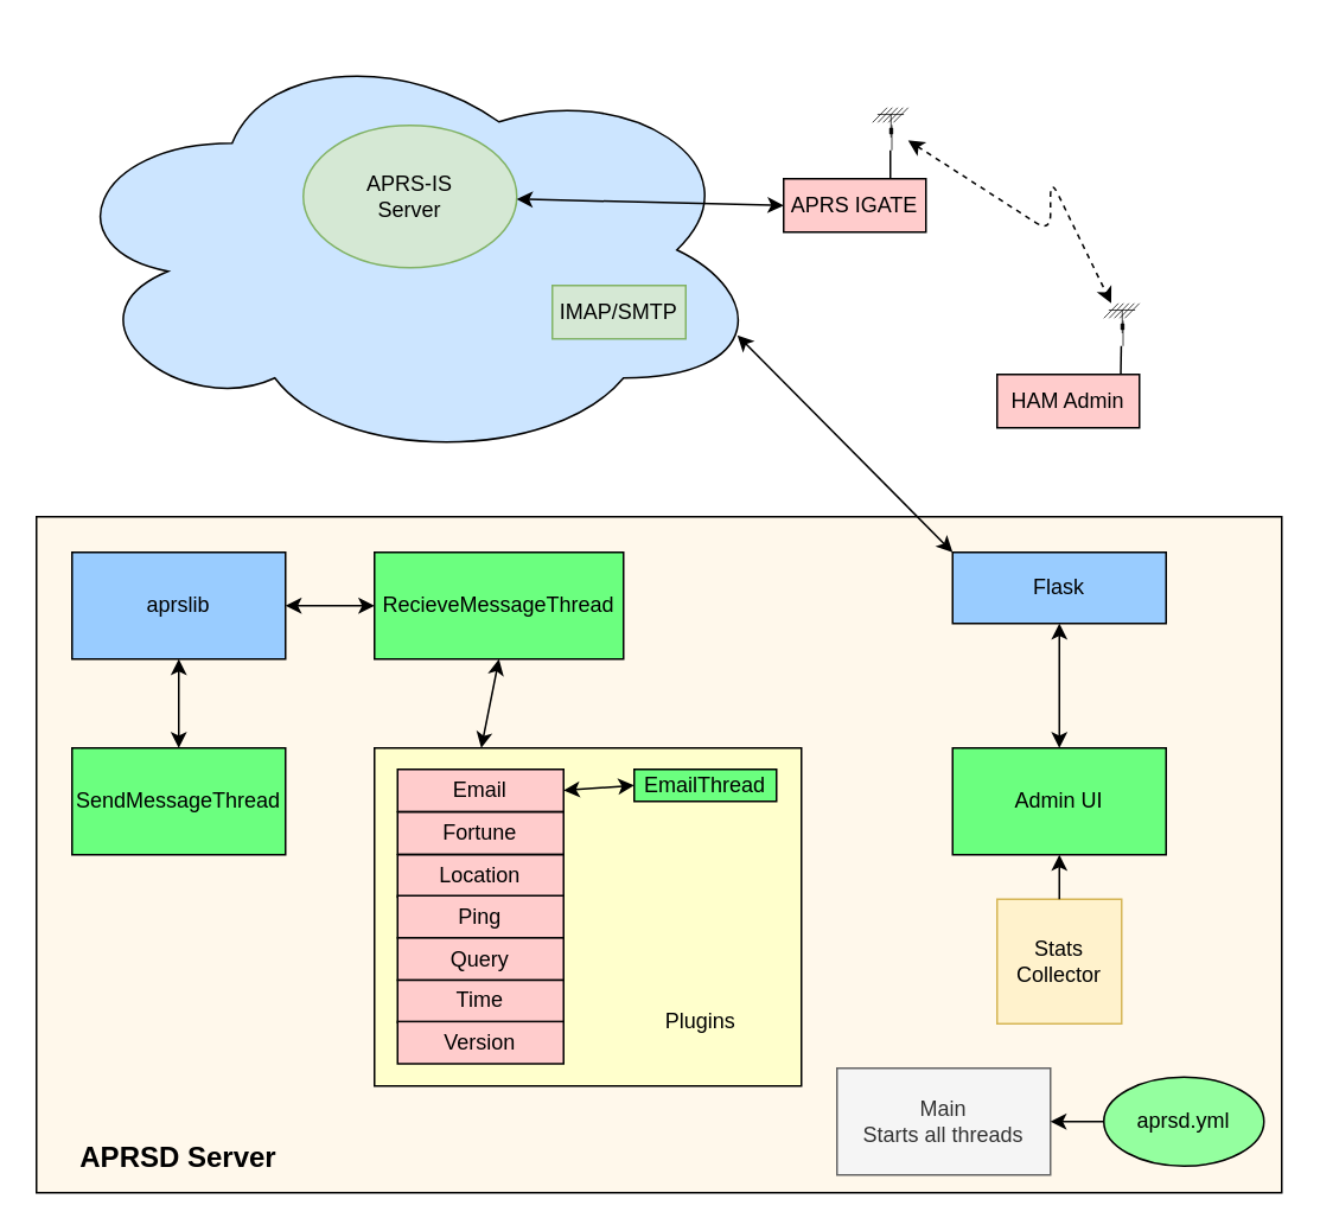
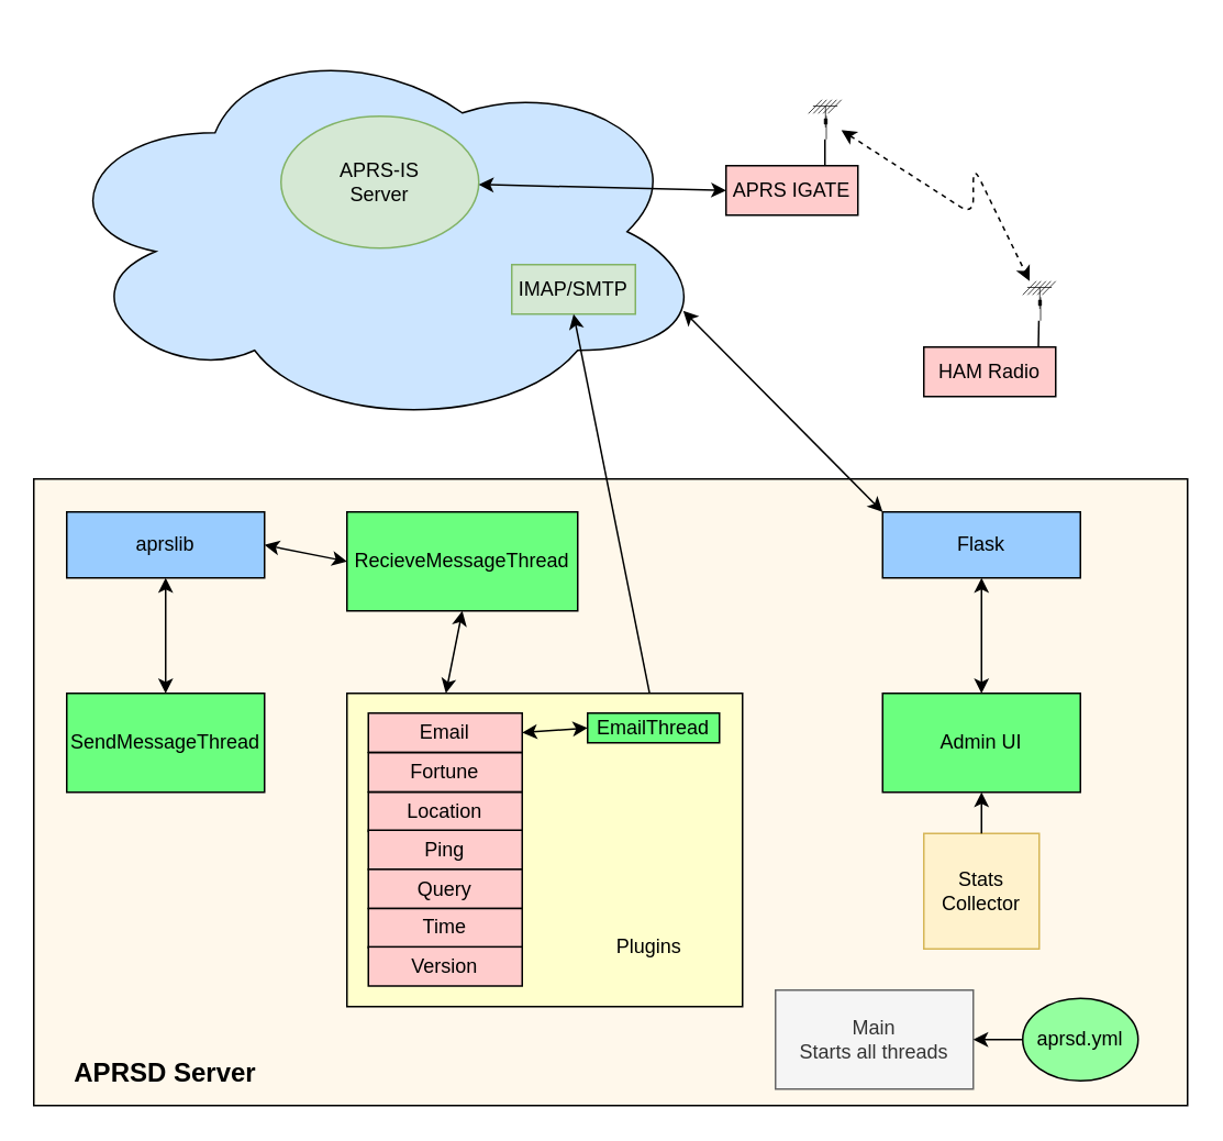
- <mxCell id="24" value="HAM Admin" style="rounded=0;whiteSpace=wrap;html=1;fillColor=#FFCCCC;" parent="22" vertex="1"><mxGeometry y="40" width="80" height="30" as="geometry" /></mxCell>
+ <mxCell id="24" value="HAM Radio" style="rounded=0;whiteSpace=wrap;html=1;fillColor=#FFCCCC;" parent="22" vertex="1"><mxGeometry y="40" width="80" height="30" as="geometry" /></mxCell>
+ <mxCell id="15" value="" style="endArrow=classic;startArrow=classic;html=1;entryX=0.5;entryY=1;entryDx=0;entryDy=0;exitX=0.5;exitY=0;exitDx=0;exitDy=0;" parent="1" source="43" target="10" edge="1"><mxGeometry width="50" height="50" relative="1" as="geometry"><mxPoint x="380" y="330" as="sourcePoint" /><mxPoint x="430" y="280" as="targetPoint" /></mxGeometry></mxCell>
- <mxCell id="14" value="aprslib" style="rounded=0;whiteSpace=wrap;html=1;fillColor=#99CCFF;" parent="1" vertex="1"><mxGeometry x="40" y="310" width="120" height="60" as="geometry" /></mxCell>
+ <mxCell id="14" value="aprslib" style="rounded=0;whiteSpace=wrap;html=1;fillColor=#99CCFF;" parent="1" vertex="1"><mxGeometry x="40" y="310" width="120" height="40" as="geometry" /></mxCell>
- <mxCell id="7" value="aprsd.yml" style="ellipse;whiteSpace=wrap;html=1;fillColor=#94FF9F;" parent="1" vertex="1"><mxGeometry x="620" y="605" width="90" height="50" as="geometry" /></mxCell>
+ <mxCell id="7" value="aprsd.yml" style="ellipse;whiteSpace=wrap;html=1;fillColor=#94FF9F;" parent="1" vertex="1"><mxGeometry x="620" y="605" width="70" height="50" as="geometry" /></mxCell>
